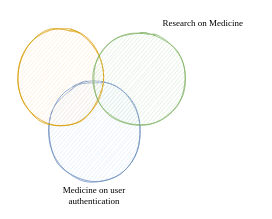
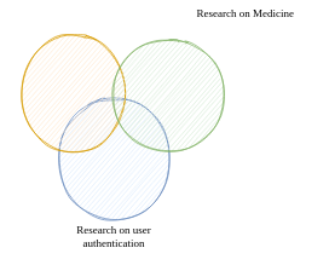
- <mxCell id="5" value="&lt;font face=&quot;Times New Roman&quot;&gt;Research on&amp;nbsp;Medicine&lt;/font&gt;" style="text;html=1;strokeColor=none;fillColor=none;align=center;verticalAlign=middle;whiteSpace=wrap;rounded=0;shadow=0;sketch=1;" vertex="1" parent="1"><mxGeometry x="200" y="20" width="140" height="20" as="geometry" /></mxCell>
+ <mxCell id="5" value="&lt;font face=&quot;Times New Roman&quot;&gt;Research on&amp;nbsp;Medicine&lt;/font&gt;" style="text;html=1;strokeColor=none;fillColor=none;align=center;verticalAlign=middle;whiteSpace=wrap;rounded=0;shadow=0;sketch=1;" vertex="1" parent="1"><mxGeometry x="200" y="5" width="140" height="20" as="geometry" /></mxCell>
- <mxCell id="6" value="&lt;font face=&quot;Times New Roman&quot;&gt;Medicine on user authentication&lt;/font&gt;" style="text;html=1;strokeColor=none;fillColor=none;align=center;verticalAlign=middle;whiteSpace=wrap;rounded=0;shadow=0;sketch=1;" vertex="1" parent="1"><mxGeometry x="55" y="250" width="140" height="20" as="geometry" /></mxCell>
+ <mxCell id="6" value="&lt;font face=&quot;Times New Roman&quot;&gt;Research on user authentication&lt;/font&gt;" style="text;html=1;strokeColor=none;fillColor=none;align=center;verticalAlign=middle;whiteSpace=wrap;rounded=0;shadow=0;sketch=1;" vertex="1" parent="1"><mxGeometry x="55" y="250" width="140" height="20" as="geometry" /></mxCell>
